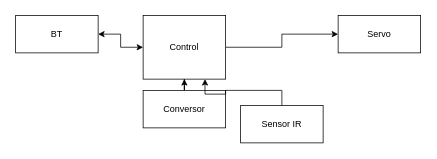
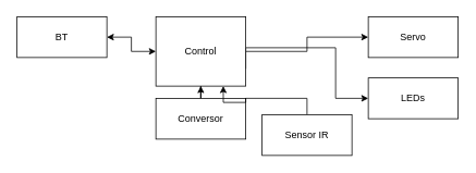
+ <mxCell id="5" style="edgeStyle=orthogonalEdgeStyle;rounded=0;jumpStyle=none;orthogonalLoop=1;jettySize=auto;html=1;exitX=1;exitY=0.75;exitDx=0;exitDy=0;entryX=0;entryY=0.5;entryDx=0;entryDy=0;shadow=0;startArrow=none;startFill=0;endArrow=classic;endFill=1;strokeColor=#000000;" edge="1" parent="1" source="6" target="9"><mxGeometry relative="1" as="geometry"><Array as="points"><mxPoint x="410" y="58" /><mxPoint x="410" y="120" /></Array></mxGeometry></mxCell>
+ <mxCell id="9" value="LEDs" style="rounded=0;whiteSpace=wrap;html=1;" vertex="1" parent="1"><mxGeometry x="450" y="95" width="110" height="50" as="geometry" /></mxCell>
